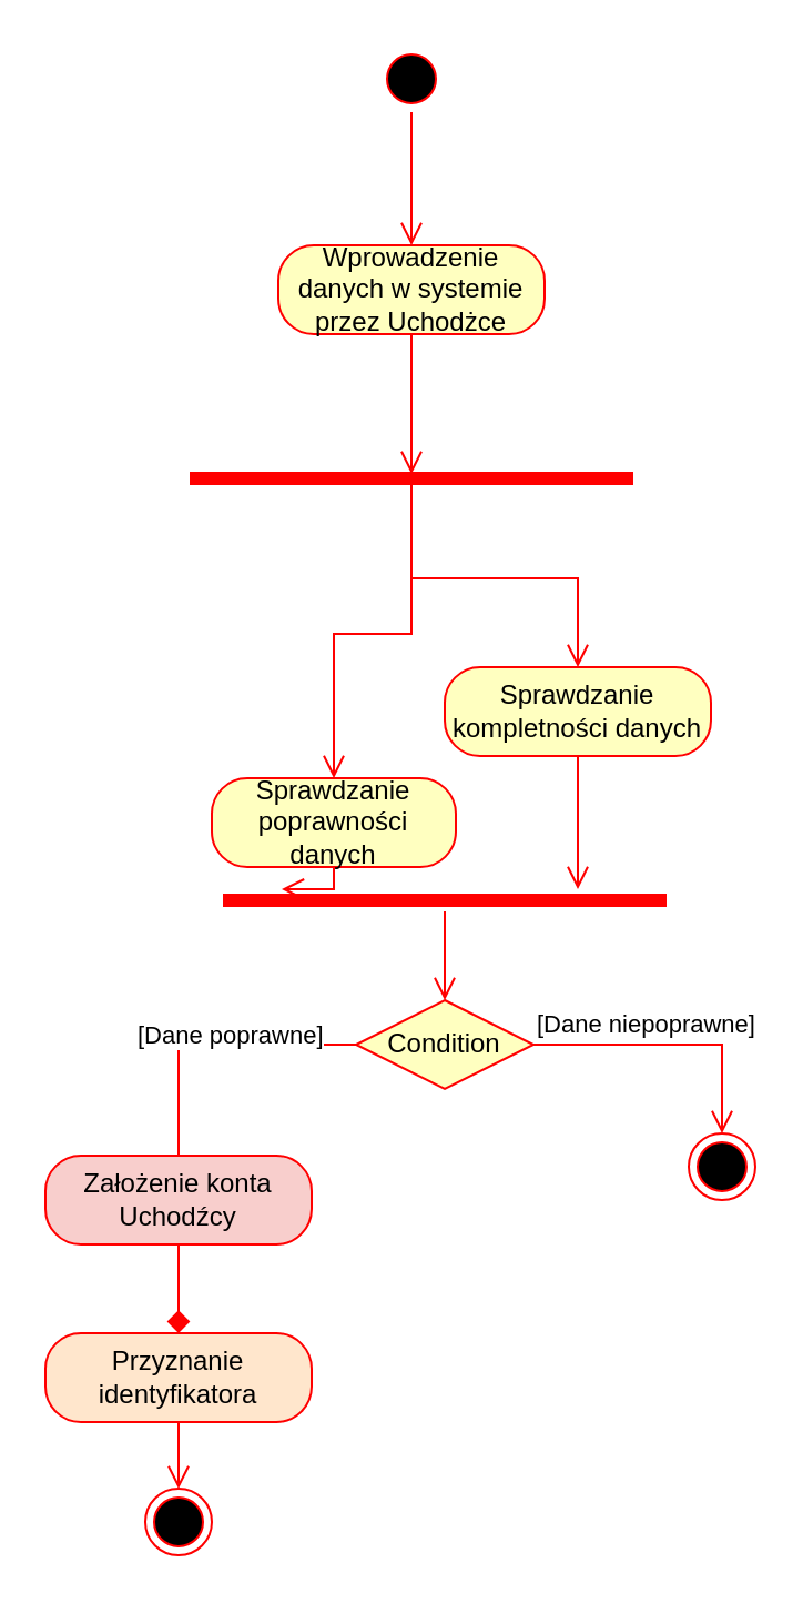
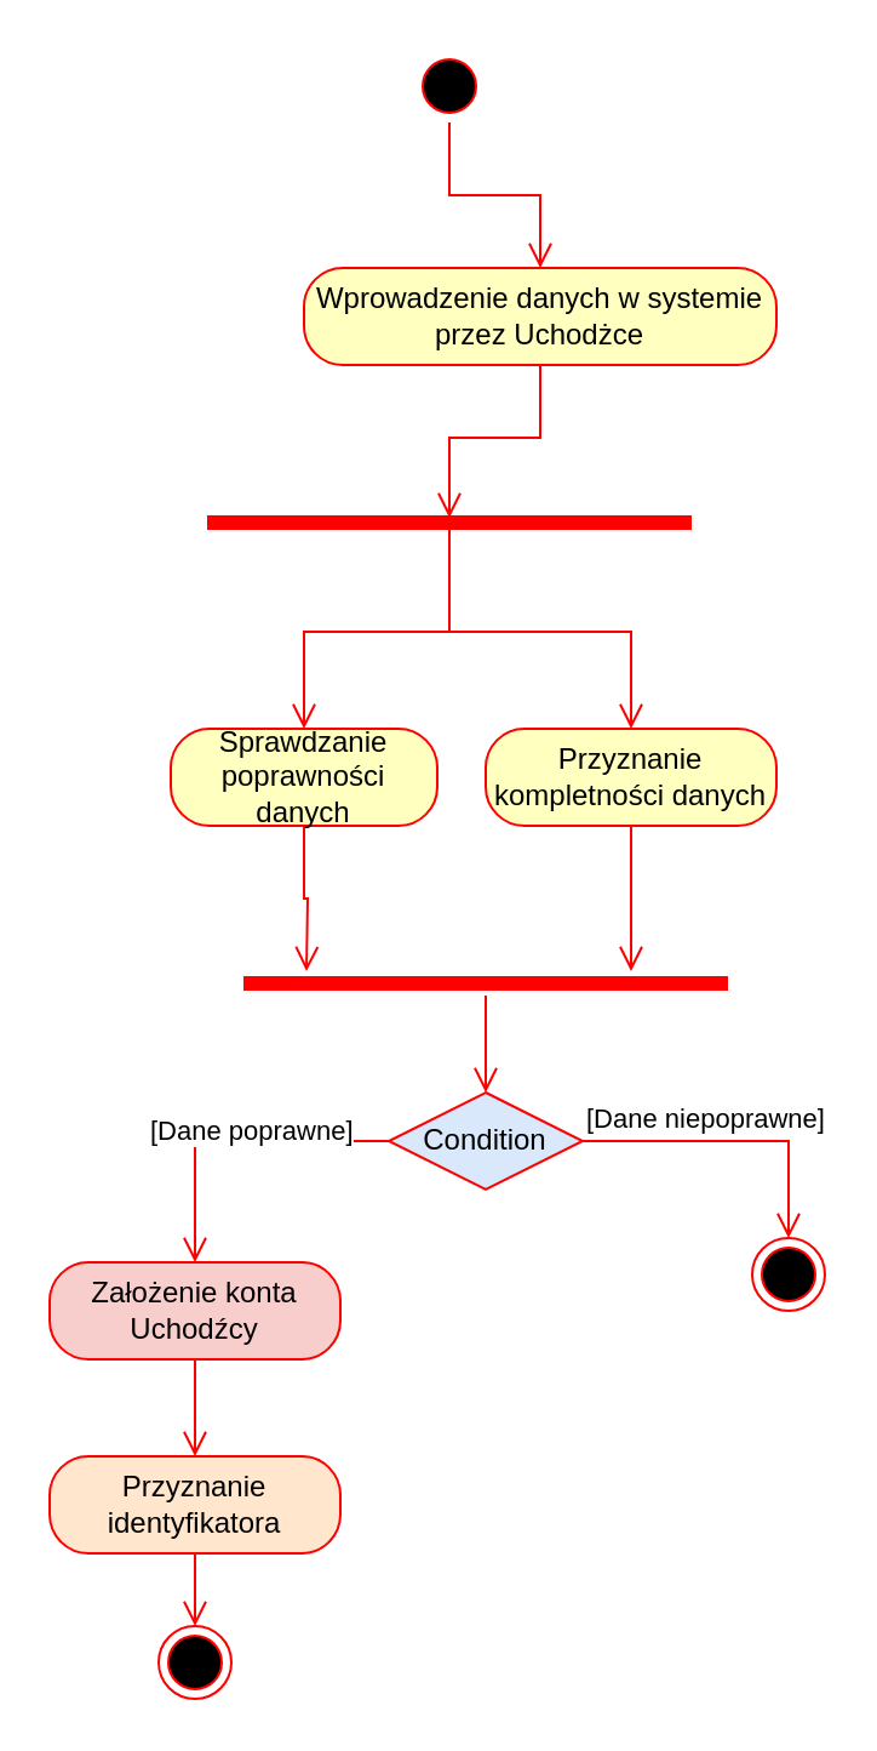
- <mxCell id="4" value="Wprowadzenie danych w systemie przez Uchodżce" style="rounded=1;whiteSpace=wrap;html=1;arcSize=40;fontColor=#000000;fillColor=#ffffc0;strokeColor=#ff0000;" vertex="1" parent="1"><mxGeometry x="125" y="110" width="120" height="40" as="geometry" /></mxCell>
+ <mxCell id="4" value="Wprowadzenie danych w systemie przez Uchodżce" style="rounded=1;whiteSpace=wrap;html=1;arcSize=40;fontColor=#000000;fillColor=#ffffc0;strokeColor=#ff0000;" vertex="1" parent="1"><mxGeometry x="125" y="110" width="195" height="40" as="geometry" /></mxCell>
- <mxCell id="11" value="Sprawdzanie kompletności danych" style="rounded=1;whiteSpace=wrap;html=1;arcSize=40;fontColor=#000000;fillColor=#ffffc0;strokeColor=#ff0000;" vertex="1" parent="1"><mxGeometry x="200" y="300" width="120" height="40" as="geometry" /></mxCell>
+ <mxCell id="11" value="Przyznanie kompletności danych" style="rounded=1;whiteSpace=wrap;html=1;arcSize=40;fontColor=#000000;fillColor=#ffffc0;strokeColor=#ff0000;" vertex="1" parent="1"><mxGeometry x="200" y="300" width="120" height="40" as="geometry" /></mxCell>
- <mxCell id="9" value="Sprawdzanie poprawności danych" style="rounded=1;whiteSpace=wrap;html=1;arcSize=40;fontColor=#000000;fillColor=#ffffc0;strokeColor=#ff0000;" vertex="1" parent="1"><mxGeometry x="95" y="350" width="110" height="40" as="geometry" /></mxCell>
+ <mxCell id="9" value="Sprawdzanie poprawności danych" style="rounded=1;whiteSpace=wrap;html=1;arcSize=40;fontColor=#000000;fillColor=#ffffc0;strokeColor=#ff0000;" vertex="1" parent="1"><mxGeometry x="70" y="300" width="110" height="40" as="geometry" /></mxCell>
- <mxCell id="15" value="Condition" style="rhombus;whiteSpace=wrap;html=1;fillColor=#ffffc0;strokeColor=#ff0000;" vertex="1" parent="1"><mxGeometry x="160" y="450" width="80" height="40" as="geometry" /></mxCell>
+ <mxCell id="15" value="Condition" style="rhombus;whiteSpace=wrap;html=1;fillColor=#dae8fc;strokeColor=#ff0000;" vertex="1" parent="1"><mxGeometry x="160" y="450" width="80" height="40" as="geometry" /></mxCell>
- <mxCell id="17" value="[Dane poprawne]" style="edgeStyle=orthogonalEdgeStyle;html=1;align=left;verticalAlign=top;endArrow=none;endSize=8;strokeColor=#ff0000;rounded=0;entryX=0.5;entryY=0;entryDx=0;entryDy=0;" edge="1" source="15" parent="1" target="20"><mxGeometry x="0.273" y="-28" relative="1" as="geometry"><mxPoint x="90" y="510" as="targetPoint" /><mxPoint x="8" y="-20" as="offset" /></mxGeometry></mxCell>
+ <mxCell id="17" value="[Dane poprawne]" style="edgeStyle=orthogonalEdgeStyle;html=1;align=left;verticalAlign=top;endArrow=open;endSize=8;strokeColor=#ff0000;rounded=0;entryX=0.5;entryY=0;entryDx=0;entryDy=0;" edge="1" source="15" parent="1" target="20"><mxGeometry x="0.273" y="-28" relative="1" as="geometry"><mxPoint x="90" y="510" as="targetPoint" /><mxPoint x="8" y="-20" as="offset" /></mxGeometry></mxCell>
- <mxCell id="21" value="" style="edgeStyle=orthogonalEdgeStyle;html=1;verticalAlign=bottom;endArrow=diamond;endSize=8;strokeColor=#ff0000;rounded=0;entryX=0.5;entryY=0;entryDx=0;entryDy=0;" edge="1" source="20" parent="1" target="22"><mxGeometry relative="1" as="geometry"><mxPoint x="80" y="610" as="targetPoint" /></mxGeometry></mxCell>
+ <mxCell id="21" value="" style="edgeStyle=orthogonalEdgeStyle;html=1;verticalAlign=bottom;endArrow=open;endSize=8;strokeColor=#ff0000;rounded=0;entryX=0.5;entryY=0;entryDx=0;entryDy=0;" edge="1" source="20" parent="1" target="22"><mxGeometry relative="1" as="geometry"><mxPoint x="80" y="610" as="targetPoint" /></mxGeometry></mxCell>
